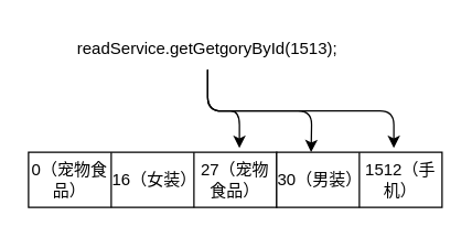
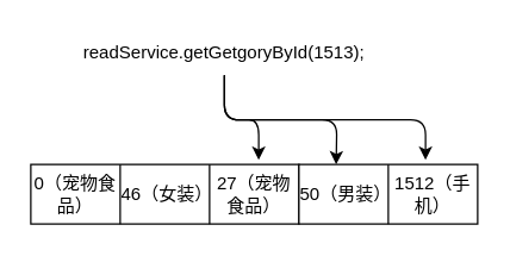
- <mxCell id="9" value="16（女装）" style="shape=partialRectangle;html=1;whiteSpace=wrap;connectable=0;fillColor=none;top=0;left=0;bottom=0;right=0;overflow=hidden;" parent="7" vertex="1"><mxGeometry x="60" width="60" height="40" as="geometry" /></mxCell>
+ <mxCell id="9" value="46（女装）" style="shape=partialRectangle;html=1;whiteSpace=wrap;connectable=0;fillColor=none;top=0;left=0;bottom=0;right=0;overflow=hidden;" parent="7" vertex="1"><mxGeometry x="60" width="60" height="40" as="geometry" /></mxCell>
- <mxCell id="13" value="30（男装）" style="shape=partialRectangle;html=1;whiteSpace=wrap;connectable=0;fillColor=none;top=0;left=0;bottom=0;right=0;overflow=hidden;" parent="12" vertex="1"><mxGeometry width="60" height="40" as="geometry" /></mxCell>
+ <mxCell id="13" value="50（男装）" style="shape=partialRectangle;html=1;whiteSpace=wrap;connectable=0;fillColor=none;top=0;left=0;bottom=0;right=0;overflow=hidden;" parent="12" vertex="1"><mxGeometry width="60" height="40" as="geometry" /></mxCell>
